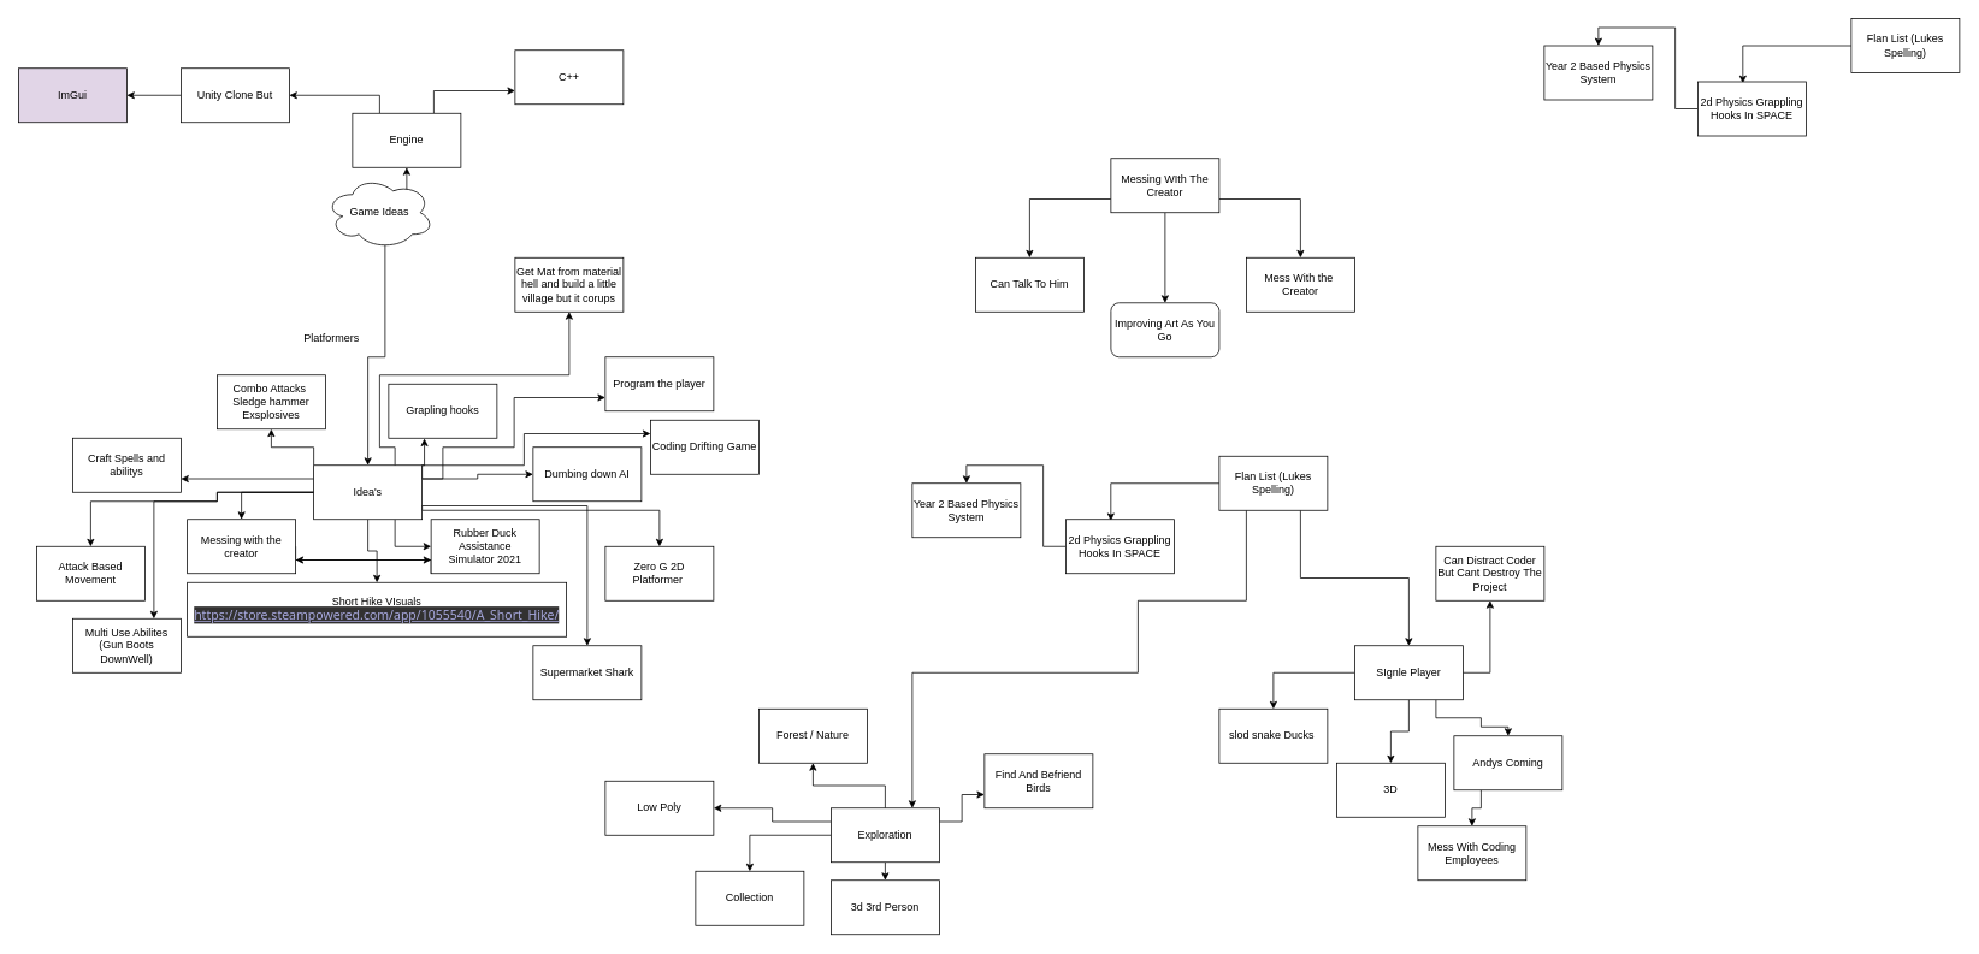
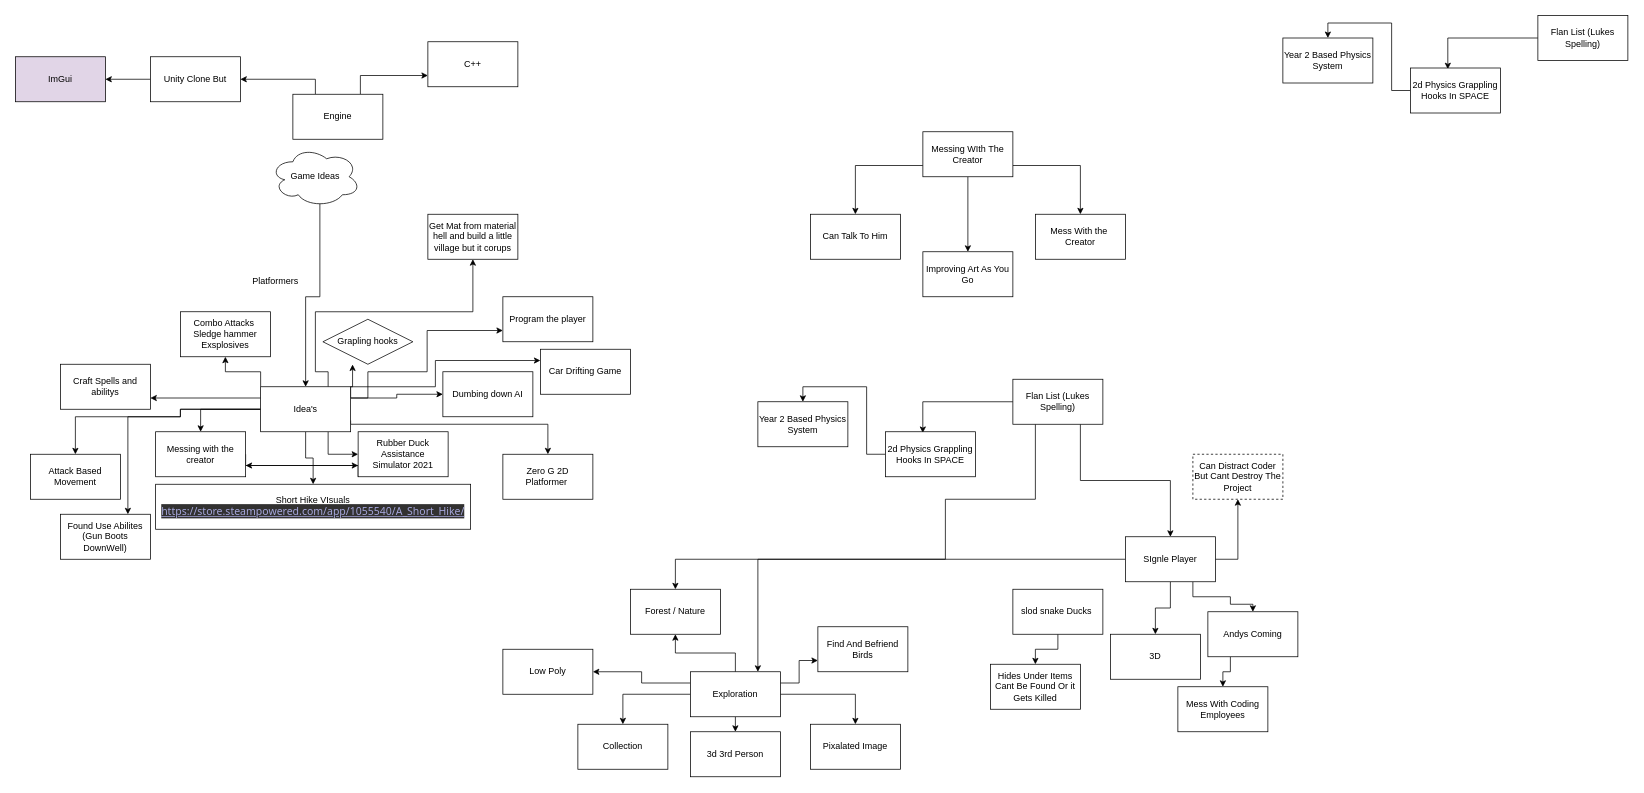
- <mxCell id="3" style="edgeStyle=orthogonalEdgeStyle;rounded=0;orthogonalLoop=1;jettySize=auto;html=1;exitX=0.625;exitY=0.2;exitDx=0;exitDy=0;exitPerimeter=0;entryX=0.5;entryY=1;entryDx=0;entryDy=0;" edge="1" parent="1" source="4" target="25"><mxGeometry relative="1" as="geometry" /></mxCell>
- <mxCell id="43" value="Improving Art As You Go" style="whiteSpace=wrap;html=1;rounded=1;" vertex="1" parent="1"><mxGeometry x="1230" y="335" width="120" height="60" as="geometry" /></mxCell>
+ <mxCell id="43" value="Improving Art As You Go" style="rounded=0;whiteSpace=wrap;html=1;" vertex="1" parent="1"><mxGeometry x="1230" y="335" width="120" height="60" as="geometry" /></mxCell>
- <mxCell id="34" value="Grapling hooks" style="rounded=0;whiteSpace=wrap;html=1;" vertex="1" parent="1"><mxGeometry x="430" y="425" width="120" height="60" as="geometry" /></mxCell>
+ <mxCell id="34" value="Grapling hooks" style="rhombus;whiteSpace=wrap;html=1;" vertex="1" parent="1"><mxGeometry x="430" y="425" width="120" height="60" as="geometry" /></mxCell>
- <mxCell id="49" value="Coding Drifting Game" style="rounded=0;whiteSpace=wrap;html=1;" vertex="1" parent="1"><mxGeometry x="720" y="465" width="120" height="60" as="geometry" /></mxCell>
+ <mxCell id="49" value="Car Drifting Game" style="rounded=0;whiteSpace=wrap;html=1;" vertex="1" parent="1"><mxGeometry x="720" y="465" width="120" height="60" as="geometry" /></mxCell>
- <mxCell id="29" style="edgeStyle=orthogonalEdgeStyle;rounded=0;orthogonalLoop=1;jettySize=auto;html=1;exitX=1;exitY=0.75;exitDx=0;exitDy=0;entryX=0.5;entryY=0;entryDx=0;entryDy=0;" edge="1" parent="1" source="22" target="48"><mxGeometry relative="1" as="geometry" /></mxCell>
- <mxCell id="82" value="Can Distract Coder But Cant Destroy The Project" style="rounded=0;whiteSpace=wrap;html=1;" vertex="1" parent="1"><mxGeometry x="1590" y="605" width="120" height="60" as="geometry" /></mxCell>
+ <mxCell id="82" value="Can Distract Coder But Cant Destroy The Project" style="rounded=0;whiteSpace=wrap;html=1;dashed=1;" vertex="1" parent="1"><mxGeometry x="1590" y="605" width="120" height="60" as="geometry" /></mxCell>
- <mxCell id="46" value="Multi Use Abilites (Gun Boots DownWell)" style="rounded=0;whiteSpace=wrap;html=1;" vertex="1" parent="1"><mxGeometry x="80" y="685" width="120" height="60" as="geometry" /></mxCell>
+ <mxCell id="46" value="Found Use Abilites (Gun Boots DownWell)" style="rounded=0;whiteSpace=wrap;html=1;" vertex="1" parent="1"><mxGeometry x="80" y="685" width="120" height="60" as="geometry" /></mxCell>
- <mxCell id="48" value="Supermarket Shark" style="rounded=0;whiteSpace=wrap;html=1;" vertex="1" parent="1"><mxGeometry x="590" y="715" width="120" height="60" as="geometry" /></mxCell>
- <mxCell id="72" style="edgeStyle=orthogonalEdgeStyle;rounded=0;orthogonalLoop=1;jettySize=auto;html=1;exitX=0;exitY=0.5;exitDx=0;exitDy=0;entryX=0.5;entryY=0;entryDx=0;entryDy=0;" edge="1" parent="1" source="75" target="80"><mxGeometry relative="1" as="geometry" /></mxCell>
+ <mxCell id="72" style="edgeStyle=orthogonalEdgeStyle;rounded=0;orthogonalLoop=1;jettySize=auto;html=1;exitX=0;exitY=0.5;exitDx=0;exitDy=0;" edge="1" parent="1" source="75" target="69"><mxGeometry relative="1" as="geometry" /></mxCell>
+ <mxCell id="79" style="edgeStyle=orthogonalEdgeStyle;rounded=0;orthogonalLoop=1;jettySize=auto;html=1;exitX=0.5;exitY=1;exitDx=0;exitDy=0;entryX=0.5;entryY=0;entryDx=0;entryDy=0;" edge="1" parent="1" source="80" target="81"><mxGeometry relative="1" as="geometry" /></mxCell>
+ <mxCell id="81" value="Hides Under Items Cant Be Found Or it Gets Killed" style="rounded=0;whiteSpace=wrap;html=1;" vertex="1" parent="1"><mxGeometry x="1320" y="885" width="120" height="60" as="geometry" /></mxCell>
+ <mxCell id="60" style="edgeStyle=orthogonalEdgeStyle;rounded=0;orthogonalLoop=1;jettySize=auto;html=1;exitX=1;exitY=0.5;exitDx=0;exitDy=0;entryX=0.5;entryY=0;entryDx=0;entryDy=0;" edge="1" parent="1" source="64" target="67"><mxGeometry relative="1" as="geometry" /></mxCell>
+ <mxCell id="67" value="Pixalated Image" style="rounded=0;whiteSpace=wrap;html=1;" vertex="1" parent="1"><mxGeometry x="1080" y="965" width="120" height="60" as="geometry" /></mxCell>
